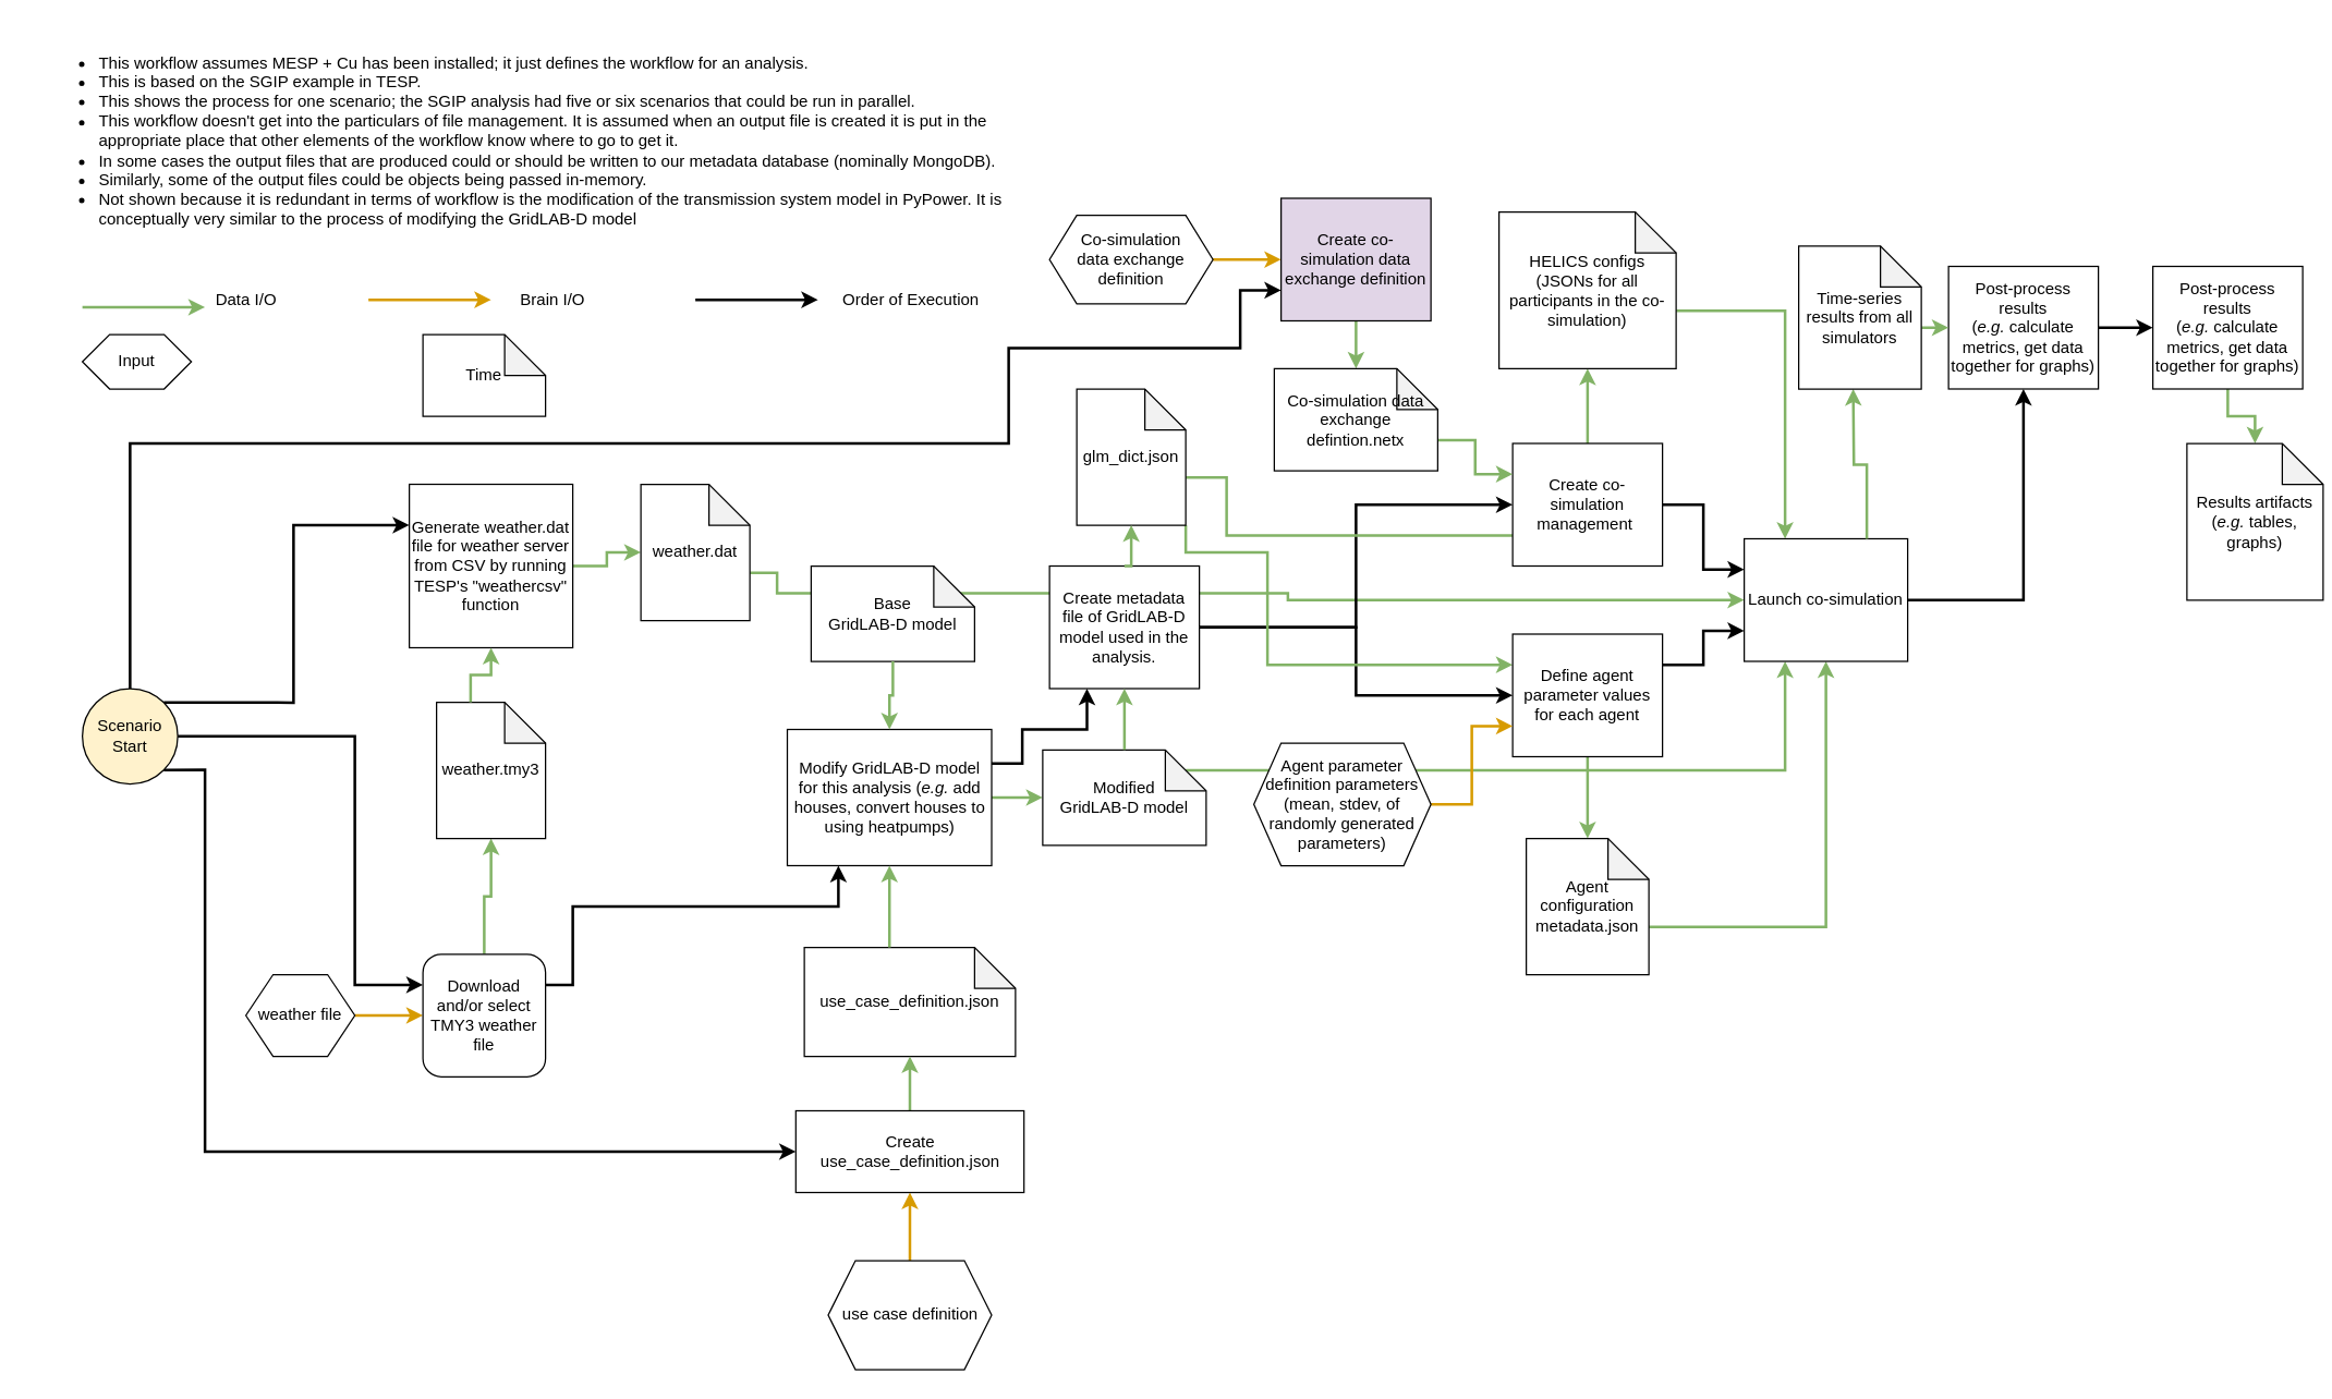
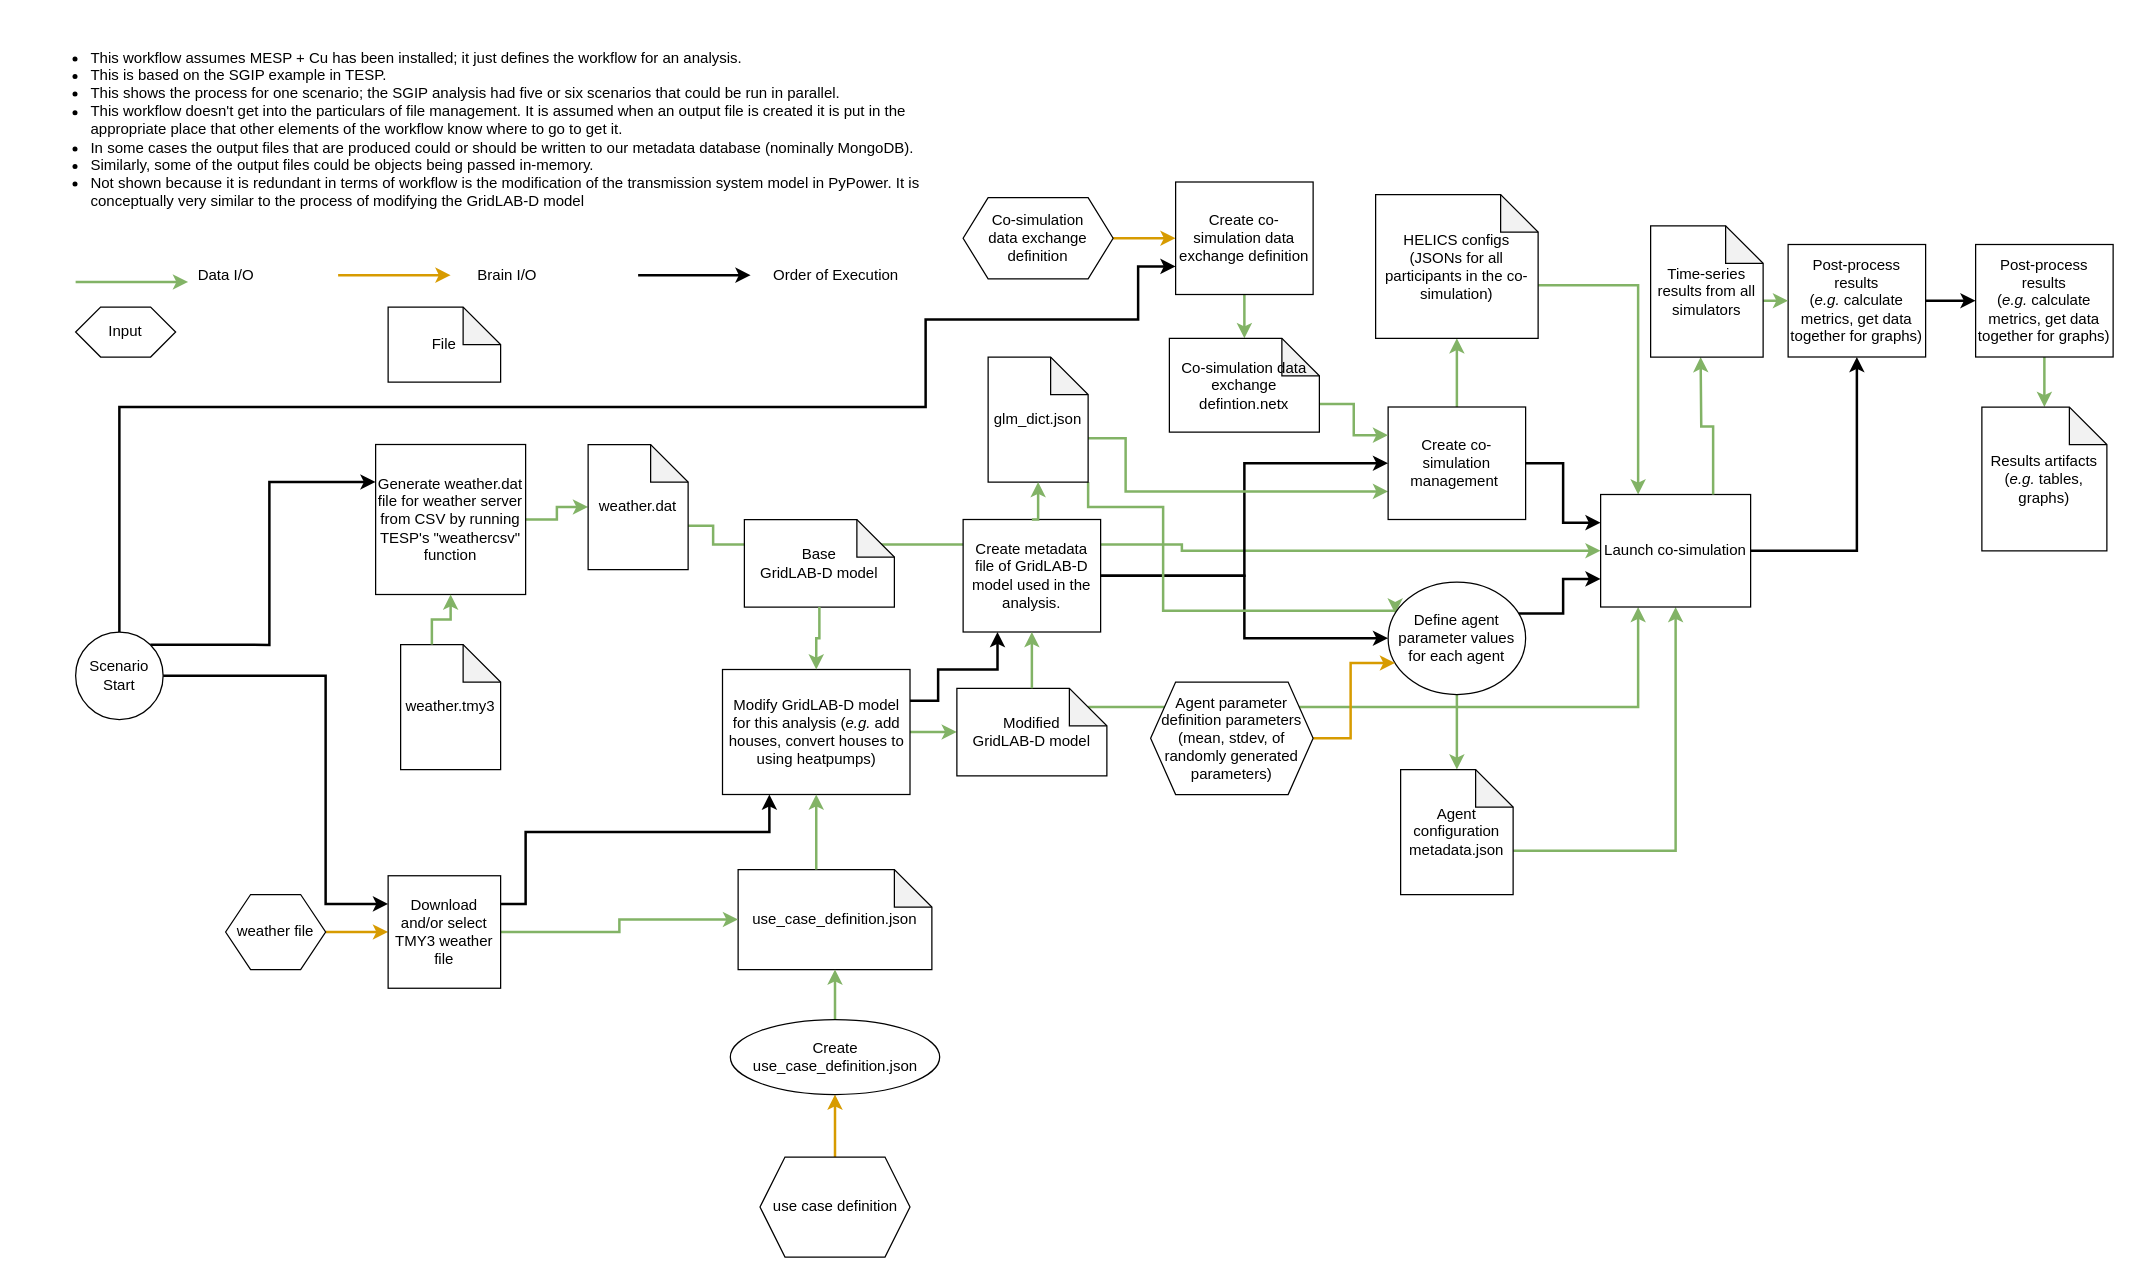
- <mxCell id="61" value="Create co-simulation data exchange definition" style="rounded=0;whiteSpace=wrap;html=1;fillColor=#e1d5e7;" vertex="1" parent="1"><mxGeometry x="940" y="145" width="110" height="90" as="geometry" /></mxCell>
+ <mxCell id="61" value="Create co-simulation data exchange definition" style="rounded=0;whiteSpace=wrap;html=1;" vertex="1" parent="1"><mxGeometry x="940" y="145" width="110" height="90" as="geometry" /></mxCell>
- <mxCell id="14" value="Time" style="shape=note;whiteSpace=wrap;html=1;backgroundOutline=1;darkOpacity=0.05;" vertex="1" parent="1"><mxGeometry x="310" y="245" width="90" height="60" as="geometry" /></mxCell>
+ <mxCell id="14" value="File" style="shape=note;whiteSpace=wrap;html=1;backgroundOutline=1;darkOpacity=0.05;" vertex="1" parent="1"><mxGeometry x="310" y="245" width="90" height="60" as="geometry" /></mxCell>
- <mxCell id="74" value="Results artifacts (&lt;i&gt;e.g.&amp;nbsp;&lt;/i&gt;tables, graphs)" style="shape=note;whiteSpace=wrap;html=1;backgroundOutline=1;darkOpacity=0.05;" vertex="1" parent="1"><mxGeometry x="1605" y="325" width="100" height="115" as="geometry" /></mxCell>
+ <mxCell id="74" value="Results artifacts (&lt;i&gt;e.g.&amp;nbsp;&lt;/i&gt;tables, graphs)" style="shape=note;whiteSpace=wrap;html=1;backgroundOutline=1;darkOpacity=0.05;" vertex="1" parent="1"><mxGeometry x="1585" y="325" width="100" height="115" as="geometry" /></mxCell>
- <mxCell id="19" style="edgeStyle=orthogonalEdgeStyle;rounded=0;orthogonalLoop=1;jettySize=auto;html=1;exitX=0;exitY=0;exitDx=80;exitDy=65;exitPerimeter=0;entryX=0;entryY=0.75;entryDx=0;entryDy=0;fillColor=#d5e8d4;strokeColor=#82b366;strokeWidth=2;endArrow=none;" edge="1" parent="1" source="20" target="24"><mxGeometry relative="1" as="geometry"><Array as="points"><mxPoint x="900" y="350" /><mxPoint x="900" y="393" /></Array></mxGeometry></mxCell>
+ <mxCell id="19" style="edgeStyle=orthogonalEdgeStyle;rounded=0;orthogonalLoop=1;jettySize=auto;html=1;exitX=0;exitY=0;exitDx=80;exitDy=65;exitPerimeter=0;entryX=0;entryY=0.75;entryDx=0;entryDy=0;fillColor=#d5e8d4;strokeColor=#82b366;strokeWidth=2;" edge="1" parent="1" source="20" target="24"><mxGeometry relative="1" as="geometry"><Array as="points"><mxPoint x="900" y="350" /><mxPoint x="900" y="393" /></Array></mxGeometry></mxCell>
- <mxCell id="55" value="Define agent parameter values for each agent" style="rounded=0;whiteSpace=wrap;html=1;" vertex="1" parent="1"><mxGeometry x="1110" y="465" width="110" height="90" as="geometry" /></mxCell>
+ <mxCell id="55" value="Define agent parameter values for each agent" style="ellipse;whiteSpace=wrap;html=1;" vertex="1" parent="1"><mxGeometry x="1110" y="465" width="110" height="90" as="geometry" /></mxCell>
- <mxCell id="50" value="Scenario&lt;br&gt;Start" style="ellipse;whiteSpace=wrap;html=1;aspect=fixed;fillColor=#fff2cc;" vertex="1" parent="1"><mxGeometry x="60" y="505" width="70" height="70" as="geometry" /></mxCell>
+ <mxCell id="50" value="Scenario&lt;br&gt;Start" style="ellipse;whiteSpace=wrap;html=1;aspect=fixed;" vertex="1" parent="1"><mxGeometry x="60" y="505" width="70" height="70" as="geometry" /></mxCell>
- <mxCell id="32" style="edgeStyle=orthogonalEdgeStyle;rounded=0;orthogonalLoop=1;jettySize=auto;html=1;strokeWidth=2;fillColor=#d5e8d4;strokeColor=#82b366;" edge="1" parent="1" source="34" target="35"><mxGeometry relative="1" as="geometry" /></mxCell>
+ <mxCell id="32" style="edgeStyle=orthogonalEdgeStyle;rounded=0;orthogonalLoop=1;jettySize=auto;html=1;strokeWidth=2;fillColor=#d5e8d4;strokeColor=#82b366;" edge="1" parent="1" source="34" target="28"><mxGeometry relative="1" as="geometry" /></mxCell>
- <mxCell id="34" value="Download and/or select TMY3 weather file" style="whiteSpace=wrap;html=1;aspect=fixed;rounded=1;" vertex="1" parent="1"><mxGeometry x="310" y="700" width="90" height="90" as="geometry" /></mxCell>
+ <mxCell id="34" value="Download and/or select TMY3 weather file" style="whiteSpace=wrap;html=1;aspect=fixed;" vertex="1" parent="1"><mxGeometry x="310" y="700" width="90" height="90" as="geometry" /></mxCell>
- <mxCell id="48" style="edgeStyle=orthogonalEdgeStyle;rounded=0;orthogonalLoop=1;jettySize=auto;html=1;exitX=1;exitY=1;exitDx=0;exitDy=0;entryX=0;entryY=0.5;entryDx=0;entryDy=0;strokeWidth=2;" edge="1" parent="1" source="50" target="38"><mxGeometry relative="1" as="geometry"><Array as="points"><mxPoint x="150" y="565" /><mxPoint x="150" y="845" /></Array></mxGeometry></mxCell>
- <mxCell id="38" value="Create use_case_definition.json" style="rounded=0;whiteSpace=wrap;html=1;" vertex="1" parent="1"><mxGeometry x="583.75" y="815" width="167.5" height="60" as="geometry" /></mxCell>
+ <mxCell id="38" value="Create use_case_definition.json" style="ellipse;whiteSpace=wrap;html=1;" vertex="1" parent="1"><mxGeometry x="583.75" y="815" width="167.5" height="60" as="geometry" /></mxCell>
